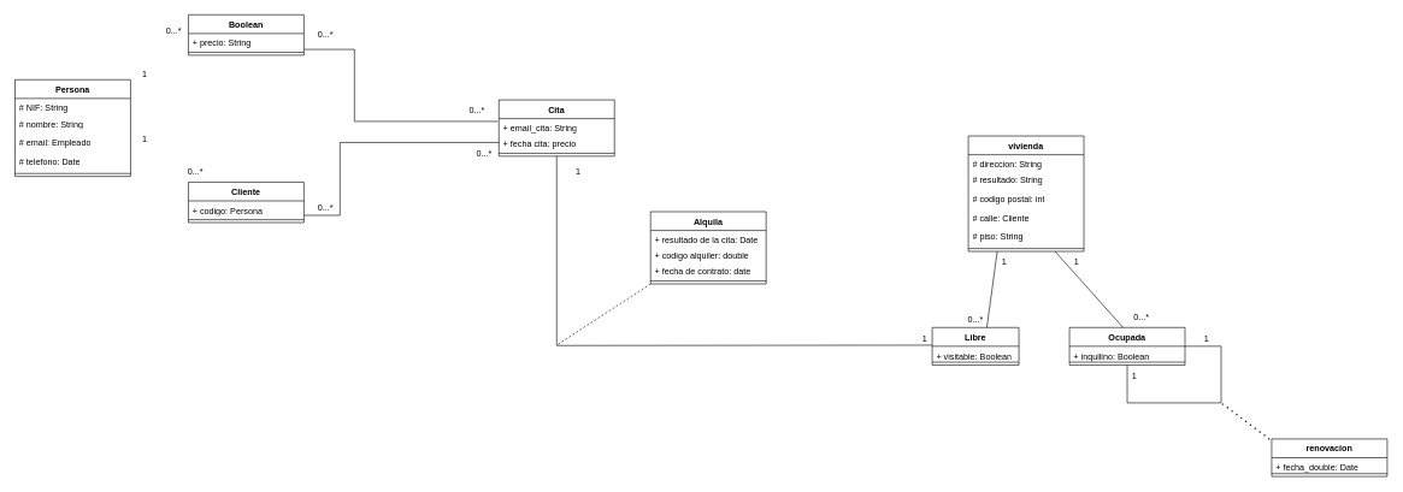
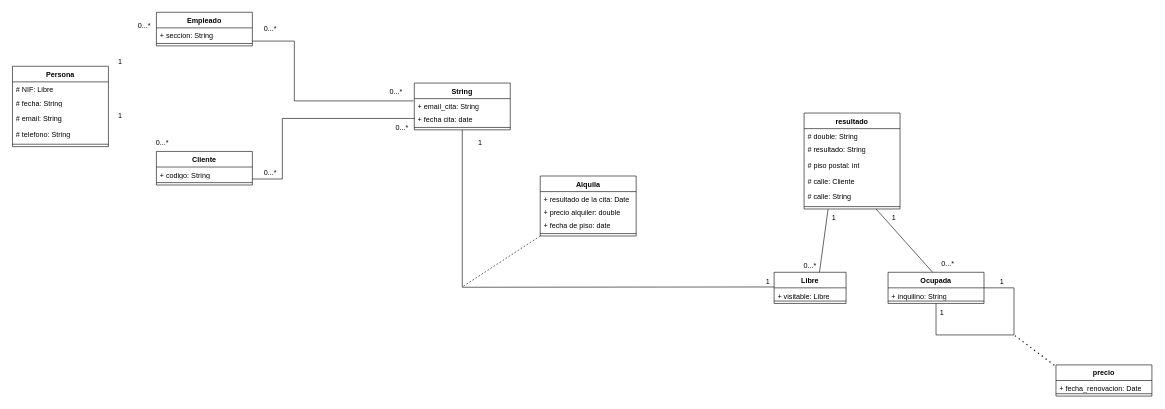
- <mxCell id="13" value="Boolean" style="swimlane;fontStyle=1;align=center;verticalAlign=top;childLayout=stackLayout;horizontal=1;startSize=26;horizontalStack=0;resizeParent=1;resizeParentMax=0;resizeLast=0;collapsible=1;marginBottom=0;whiteSpace=wrap;html=1;" parent="1" vertex="1"><mxGeometry x="260" y="20" width="160" height="56" as="geometry" /></mxCell>
+ <mxCell id="13" value="Empleado" style="swimlane;fontStyle=1;align=center;verticalAlign=top;childLayout=stackLayout;horizontal=1;startSize=26;horizontalStack=0;resizeParent=1;resizeParentMax=0;resizeLast=0;collapsible=1;marginBottom=0;whiteSpace=wrap;html=1;" parent="1" vertex="1"><mxGeometry x="260" y="20" width="160" height="56" as="geometry" /></mxCell>
- <mxCell id="14" value="+ precio: String" style="text;strokeColor=none;fillColor=none;align=left;verticalAlign=top;spacingLeft=4;spacingRight=4;overflow=hidden;rotatable=0;points=[[0,0.5],[1,0.5]];portConstraint=eastwest;whiteSpace=wrap;html=1;" parent="13" vertex="1"><mxGeometry y="26" width="160" height="22" as="geometry" /></mxCell>
+ <mxCell id="14" value="+ seccion: String" style="text;strokeColor=none;fillColor=none;align=left;verticalAlign=top;spacingLeft=4;spacingRight=4;overflow=hidden;rotatable=0;points=[[0,0.5],[1,0.5]];portConstraint=eastwest;whiteSpace=wrap;html=1;" parent="13" vertex="1"><mxGeometry y="26" width="160" height="22" as="geometry" /></mxCell>
- <mxCell id="8" value="# NIF: String" style="text;strokeColor=none;fillColor=none;align=left;verticalAlign=top;spacingLeft=4;spacingRight=4;overflow=hidden;rotatable=0;points=[[0,0.5],[1,0.5]];portConstraint=eastwest;whiteSpace=wrap;html=1;" parent="7" vertex="1"><mxGeometry y="26" width="160" height="22" as="geometry" /></mxCell>
+ <mxCell id="8" value="# NIF: Libre" style="text;strokeColor=none;fillColor=none;align=left;verticalAlign=top;spacingLeft=4;spacingRight=4;overflow=hidden;rotatable=0;points=[[0,0.5],[1,0.5]];portConstraint=eastwest;whiteSpace=wrap;html=1;" parent="7" vertex="1"><mxGeometry y="26" width="160" height="22" as="geometry" /></mxCell>
- <mxCell id="19" value="Cita" style="swimlane;fontStyle=1;align=center;verticalAlign=top;childLayout=stackLayout;horizontal=1;startSize=26;horizontalStack=0;resizeParent=1;resizeParentMax=0;resizeLast=0;collapsible=1;marginBottom=0;whiteSpace=wrap;html=1;" parent="1" vertex="1"><mxGeometry x="690" y="138" width="160" height="78" as="geometry" /></mxCell>
+ <mxCell id="19" value="String" style="swimlane;fontStyle=1;align=center;verticalAlign=top;childLayout=stackLayout;horizontal=1;startSize=26;horizontalStack=0;resizeParent=1;resizeParentMax=0;resizeLast=0;collapsible=1;marginBottom=0;whiteSpace=wrap;html=1;" parent="1" vertex="1"><mxGeometry x="690" y="138" width="160" height="78" as="geometry" /></mxCell>
- <mxCell id="9" value="# nombre: String" style="text;strokeColor=none;fillColor=none;align=left;verticalAlign=top;spacingLeft=4;spacingRight=4;overflow=hidden;rotatable=0;points=[[0,0.5],[1,0.5]];portConstraint=eastwest;whiteSpace=wrap;html=1;" parent="7" vertex="1"><mxGeometry y="48" width="160" height="26" as="geometry" /></mxCell>
+ <mxCell id="9" value="# fecha: String" style="text;strokeColor=none;fillColor=none;align=left;verticalAlign=top;spacingLeft=4;spacingRight=4;overflow=hidden;rotatable=0;points=[[0,0.5],[1,0.5]];portConstraint=eastwest;whiteSpace=wrap;html=1;" parent="7" vertex="1"><mxGeometry y="48" width="160" height="26" as="geometry" /></mxCell>
- <mxCell id="10" value="# email: Empleado" style="text;strokeColor=none;fillColor=none;align=left;verticalAlign=top;spacingLeft=4;spacingRight=4;overflow=hidden;rotatable=0;points=[[0,0.5],[1,0.5]];portConstraint=eastwest;whiteSpace=wrap;html=1;" parent="7" vertex="1"><mxGeometry y="74" width="160" height="26" as="geometry" /></mxCell>
+ <mxCell id="10" value="# email: String" style="text;strokeColor=none;fillColor=none;align=left;verticalAlign=top;spacingLeft=4;spacingRight=4;overflow=hidden;rotatable=0;points=[[0,0.5],[1,0.5]];portConstraint=eastwest;whiteSpace=wrap;html=1;" parent="7" vertex="1"><mxGeometry y="74" width="160" height="26" as="geometry" /></mxCell>
- <mxCell id="21" value="+ fecha cita: precio" style="text;strokeColor=none;fillColor=none;align=left;verticalAlign=top;spacingLeft=4;spacingRight=4;overflow=hidden;rotatable=0;points=[[0,0.5],[1,0.5]];portConstraint=eastwest;whiteSpace=wrap;html=1;" vertex="1" parent="19"><mxGeometry y="48" width="160" height="22" as="geometry" /></mxCell>
+ <mxCell id="21" value="+ fecha cita: date" style="text;strokeColor=none;fillColor=none;align=left;verticalAlign=top;spacingLeft=4;spacingRight=4;overflow=hidden;rotatable=0;points=[[0,0.5],[1,0.5]];portConstraint=eastwest;whiteSpace=wrap;html=1;" vertex="1" parent="19"><mxGeometry y="48" width="160" height="22" as="geometry" /></mxCell>
- <mxCell id="23" value="vivienda" style="swimlane;fontStyle=1;align=center;verticalAlign=top;childLayout=stackLayout;horizontal=1;startSize=26;horizontalStack=0;resizeParent=1;resizeParentMax=0;resizeLast=0;collapsible=1;marginBottom=0;whiteSpace=wrap;html=1;" parent="1" vertex="1"><mxGeometry x="1340" y="188" width="160" height="160" as="geometry" /></mxCell>
+ <mxCell id="23" value="resultado" style="swimlane;fontStyle=1;align=center;verticalAlign=top;childLayout=stackLayout;horizontal=1;startSize=26;horizontalStack=0;resizeParent=1;resizeParentMax=0;resizeLast=0;collapsible=1;marginBottom=0;whiteSpace=wrap;html=1;" parent="1" vertex="1"><mxGeometry x="1340" y="188" width="160" height="160" as="geometry" /></mxCell>
- <mxCell id="11" value="# telefono: Date" style="text;strokeColor=none;fillColor=none;align=left;verticalAlign=top;spacingLeft=4;spacingRight=4;overflow=hidden;rotatable=0;points=[[0,0.5],[1,0.5]];portConstraint=eastwest;whiteSpace=wrap;html=1;" parent="7" vertex="1"><mxGeometry y="100" width="160" height="26" as="geometry" /></mxCell>
+ <mxCell id="11" value="# telefono: String" style="text;strokeColor=none;fillColor=none;align=left;verticalAlign=top;spacingLeft=4;spacingRight=4;overflow=hidden;rotatable=0;points=[[0,0.5],[1,0.5]];portConstraint=eastwest;whiteSpace=wrap;html=1;" parent="7" vertex="1"><mxGeometry y="100" width="160" height="26" as="geometry" /></mxCell>
- <mxCell id="24" value="# direccion: String" style="text;strokeColor=none;fillColor=none;align=left;verticalAlign=top;spacingLeft=4;spacingRight=4;overflow=hidden;rotatable=0;points=[[0,0.5],[1,0.5]];portConstraint=eastwest;whiteSpace=wrap;html=1;" parent="23" vertex="1"><mxGeometry y="26" width="160" height="22" as="geometry" /></mxCell>
+ <mxCell id="24" value="# double: String" style="text;strokeColor=none;fillColor=none;align=left;verticalAlign=top;spacingLeft=4;spacingRight=4;overflow=hidden;rotatable=0;points=[[0,0.5],[1,0.5]];portConstraint=eastwest;whiteSpace=wrap;html=1;" parent="23" vertex="1"><mxGeometry y="26" width="160" height="22" as="geometry" /></mxCell>
- <mxCell id="26" value="# codigo postal: int" style="text;strokeColor=none;fillColor=none;align=left;verticalAlign=top;spacingLeft=4;spacingRight=4;overflow=hidden;rotatable=0;points=[[0,0.5],[1,0.5]];portConstraint=eastwest;whiteSpace=wrap;html=1;" parent="23" vertex="1"><mxGeometry y="74" width="160" height="26" as="geometry" /></mxCell>
+ <mxCell id="26" value="# piso postal: int" style="text;strokeColor=none;fillColor=none;align=left;verticalAlign=top;spacingLeft=4;spacingRight=4;overflow=hidden;rotatable=0;points=[[0,0.5],[1,0.5]];portConstraint=eastwest;whiteSpace=wrap;html=1;" parent="23" vertex="1"><mxGeometry y="74" width="160" height="26" as="geometry" /></mxCell>
- <mxCell id="17" value="+ codigo: Persona" style="text;strokeColor=none;fillColor=none;align=left;verticalAlign=top;spacingLeft=4;spacingRight=4;overflow=hidden;rotatable=0;points=[[0,0.5],[1,0.5]];portConstraint=eastwest;whiteSpace=wrap;html=1;" parent="16" vertex="1"><mxGeometry y="26" width="160" height="22" as="geometry" /></mxCell>
+ <mxCell id="17" value="+ codigo: String" style="text;strokeColor=none;fillColor=none;align=left;verticalAlign=top;spacingLeft=4;spacingRight=4;overflow=hidden;rotatable=0;points=[[0,0.5],[1,0.5]];portConstraint=eastwest;whiteSpace=wrap;html=1;" parent="16" vertex="1"><mxGeometry y="26" width="160" height="22" as="geometry" /></mxCell>
- <mxCell id="28" value="# piso: String" style="text;strokeColor=none;fillColor=none;align=left;verticalAlign=top;spacingLeft=4;spacingRight=4;overflow=hidden;rotatable=0;points=[[0,0.5],[1,0.5]];portConstraint=eastwest;whiteSpace=wrap;html=1;" vertex="1" parent="23"><mxGeometry y="126" width="160" height="26" as="geometry" /></mxCell>
+ <mxCell id="28" value="# calle: String" style="text;strokeColor=none;fillColor=none;align=left;verticalAlign=top;spacingLeft=4;spacingRight=4;overflow=hidden;rotatable=0;points=[[0,0.5],[1,0.5]];portConstraint=eastwest;whiteSpace=wrap;html=1;" vertex="1" parent="23"><mxGeometry y="126" width="160" height="26" as="geometry" /></mxCell>
- <mxCell id="33" value="+ codigo alquiler: double" style="text;strokeColor=none;fillColor=none;align=left;verticalAlign=top;spacingLeft=4;spacingRight=4;overflow=hidden;rotatable=0;points=[[0,0.5],[1,0.5]];portConstraint=eastwest;whiteSpace=wrap;html=1;" vertex="1" parent="31"><mxGeometry y="48" width="160" height="22" as="geometry" /></mxCell>
+ <mxCell id="33" value="+ precio alquiler: double" style="text;strokeColor=none;fillColor=none;align=left;verticalAlign=top;spacingLeft=4;spacingRight=4;overflow=hidden;rotatable=0;points=[[0,0.5],[1,0.5]];portConstraint=eastwest;whiteSpace=wrap;html=1;" vertex="1" parent="31"><mxGeometry y="48" width="160" height="22" as="geometry" /></mxCell>
- <mxCell id="34" value="+ fecha de contrato: date" style="text;strokeColor=none;fillColor=none;align=left;verticalAlign=top;spacingLeft=4;spacingRight=4;overflow=hidden;rotatable=0;points=[[0,0.5],[1,0.5]];portConstraint=eastwest;whiteSpace=wrap;html=1;" vertex="1" parent="31"><mxGeometry y="70" width="160" height="22" as="geometry" /></mxCell>
+ <mxCell id="34" value="+ fecha de piso: date" style="text;strokeColor=none;fillColor=none;align=left;verticalAlign=top;spacingLeft=4;spacingRight=4;overflow=hidden;rotatable=0;points=[[0,0.5],[1,0.5]];portConstraint=eastwest;whiteSpace=wrap;html=1;" vertex="1" parent="31"><mxGeometry y="70" width="160" height="22" as="geometry" /></mxCell>
- <mxCell id="40" value="+ inquilino: Boolean" style="text;strokeColor=none;fillColor=none;align=left;verticalAlign=top;spacingLeft=4;spacingRight=4;overflow=hidden;rotatable=0;points=[[0,0.5],[1,0.5]];portConstraint=eastwest;whiteSpace=wrap;html=1;" vertex="1" parent="39"><mxGeometry y="26" width="160" height="18" as="geometry" /></mxCell>
+ <mxCell id="40" value="+ inquilino: String" style="text;strokeColor=none;fillColor=none;align=left;verticalAlign=top;spacingLeft=4;spacingRight=4;overflow=hidden;rotatable=0;points=[[0,0.5],[1,0.5]];portConstraint=eastwest;whiteSpace=wrap;html=1;" vertex="1" parent="39"><mxGeometry y="26" width="160" height="18" as="geometry" /></mxCell>
- <mxCell id="37" value="+ visitable: Boolean" style="text;strokeColor=none;fillColor=none;align=left;verticalAlign=top;spacingLeft=4;spacingRight=4;overflow=hidden;rotatable=0;points=[[0,0.5],[1,0.5]];portConstraint=eastwest;whiteSpace=wrap;html=1;" vertex="1" parent="36"><mxGeometry y="26" width="120" height="18" as="geometry" /></mxCell>
+ <mxCell id="37" value="+ visitable: Libre" style="text;strokeColor=none;fillColor=none;align=left;verticalAlign=top;spacingLeft=4;spacingRight=4;overflow=hidden;rotatable=0;points=[[0,0.5],[1,0.5]];portConstraint=eastwest;whiteSpace=wrap;html=1;" vertex="1" parent="36"><mxGeometry y="26" width="120" height="18" as="geometry" /></mxCell>
- <mxCell id="44" value="renovacion" style="swimlane;fontStyle=1;align=center;verticalAlign=top;childLayout=stackLayout;horizontal=1;startSize=26;horizontalStack=0;resizeParent=1;resizeParentMax=0;resizeLast=0;collapsible=1;marginBottom=0;whiteSpace=wrap;html=1;" vertex="1" parent="1"><mxGeometry x="1760" y="608" width="160" height="52" as="geometry" /></mxCell>
+ <mxCell id="44" value="precio" style="swimlane;fontStyle=1;align=center;verticalAlign=top;childLayout=stackLayout;horizontal=1;startSize=26;horizontalStack=0;resizeParent=1;resizeParentMax=0;resizeLast=0;collapsible=1;marginBottom=0;whiteSpace=wrap;html=1;" vertex="1" parent="1"><mxGeometry x="1760" y="608" width="160" height="52" as="geometry" /></mxCell>
- <mxCell id="45" value="+ fecha_double: Date" style="text;strokeColor=none;fillColor=none;align=left;verticalAlign=top;spacingLeft=4;spacingRight=4;overflow=hidden;rotatable=0;points=[[0,0.5],[1,0.5]];portConstraint=eastwest;whiteSpace=wrap;html=1;" vertex="1" parent="44"><mxGeometry y="26" width="160" height="18" as="geometry" /></mxCell>
+ <mxCell id="45" value="+ fecha_renovacion: Date" style="text;strokeColor=none;fillColor=none;align=left;verticalAlign=top;spacingLeft=4;spacingRight=4;overflow=hidden;rotatable=0;points=[[0,0.5],[1,0.5]];portConstraint=eastwest;whiteSpace=wrap;html=1;" vertex="1" parent="44"><mxGeometry y="26" width="160" height="18" as="geometry" /></mxCell>
